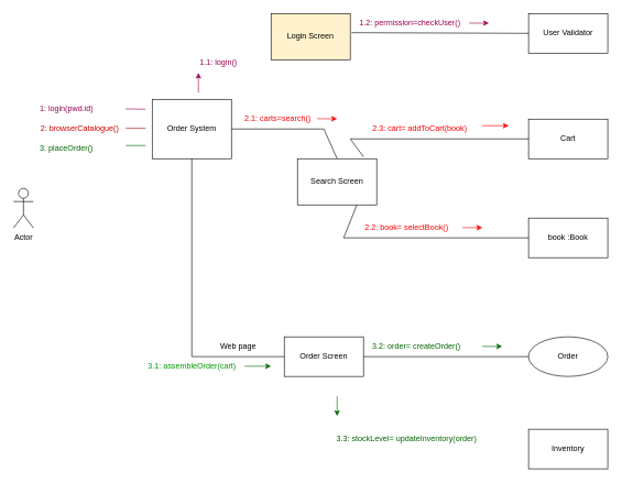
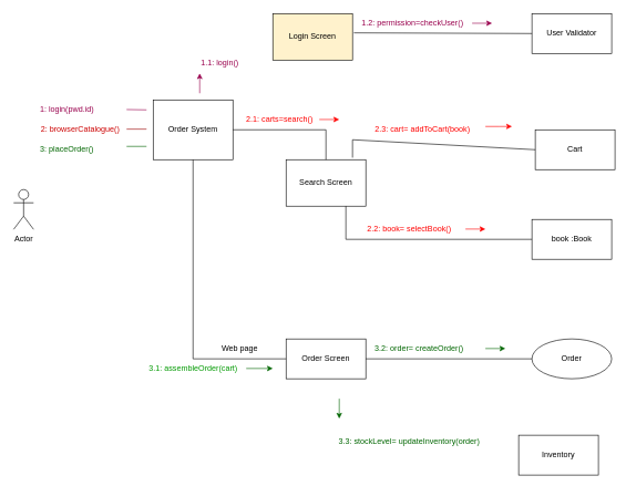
- <mxCell id="19" value="Cart" style="rounded=0;whiteSpace=wrap;html=1;" vertex="1" parent="1"><mxGeometry x="800" y="180" width="120" height="60" as="geometry" /></mxCell>
+ <mxCell id="19" value="Cart" style="rounded=0;whiteSpace=wrap;html=1;" vertex="1" parent="1"><mxGeometry x="805" y="195" width="120" height="60" as="geometry" /></mxCell>
- <mxCell id="6" value="Search Screen" style="rounded=0;whiteSpace=wrap;html=1;" vertex="1" parent="1"><mxGeometry x="450" y="240" width="120" height="70" as="geometry" /></mxCell>
+ <mxCell id="6" value="Search Screen" style="rounded=0;whiteSpace=wrap;html=1;" vertex="1" parent="1"><mxGeometry x="430" y="240" width="120" height="70" as="geometry" /></mxCell>
- <mxCell id="32" value="Inventory" style="rounded=0;whiteSpace=wrap;html=1;" vertex="1" parent="1"><mxGeometry x="800" y="650" width="120" height="60" as="geometry" /></mxCell>
+ <mxCell id="32" value="Inventory" style="rounded=0;whiteSpace=wrap;html=1;" vertex="1" parent="1"><mxGeometry x="780" y="655" width="120" height="60" as="geometry" /></mxCell>
